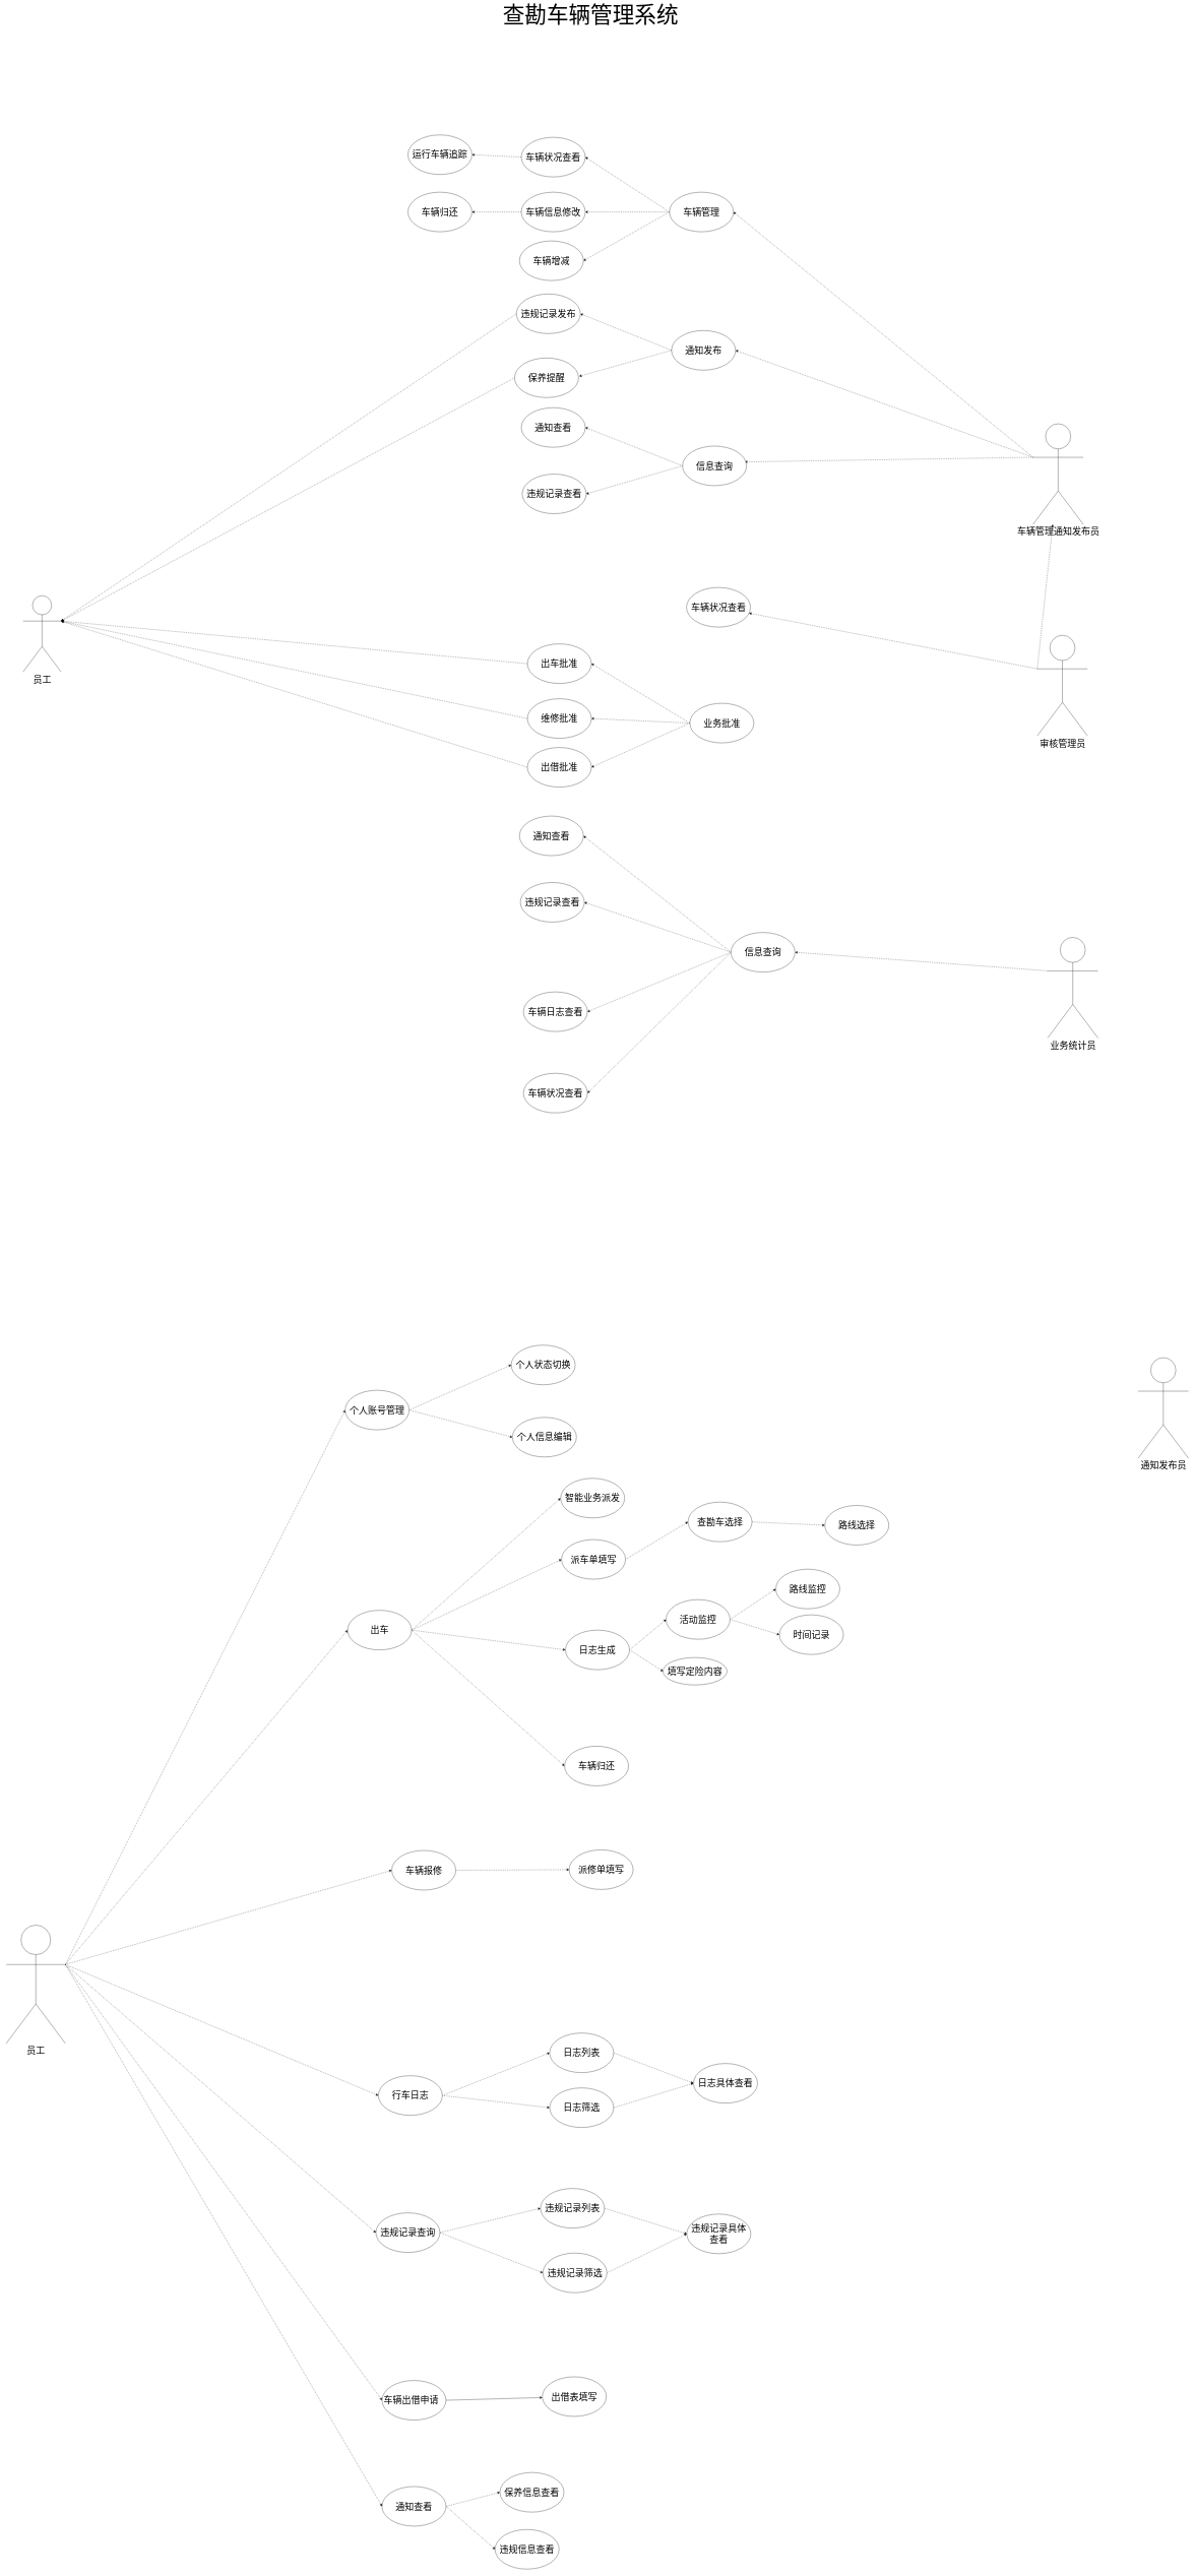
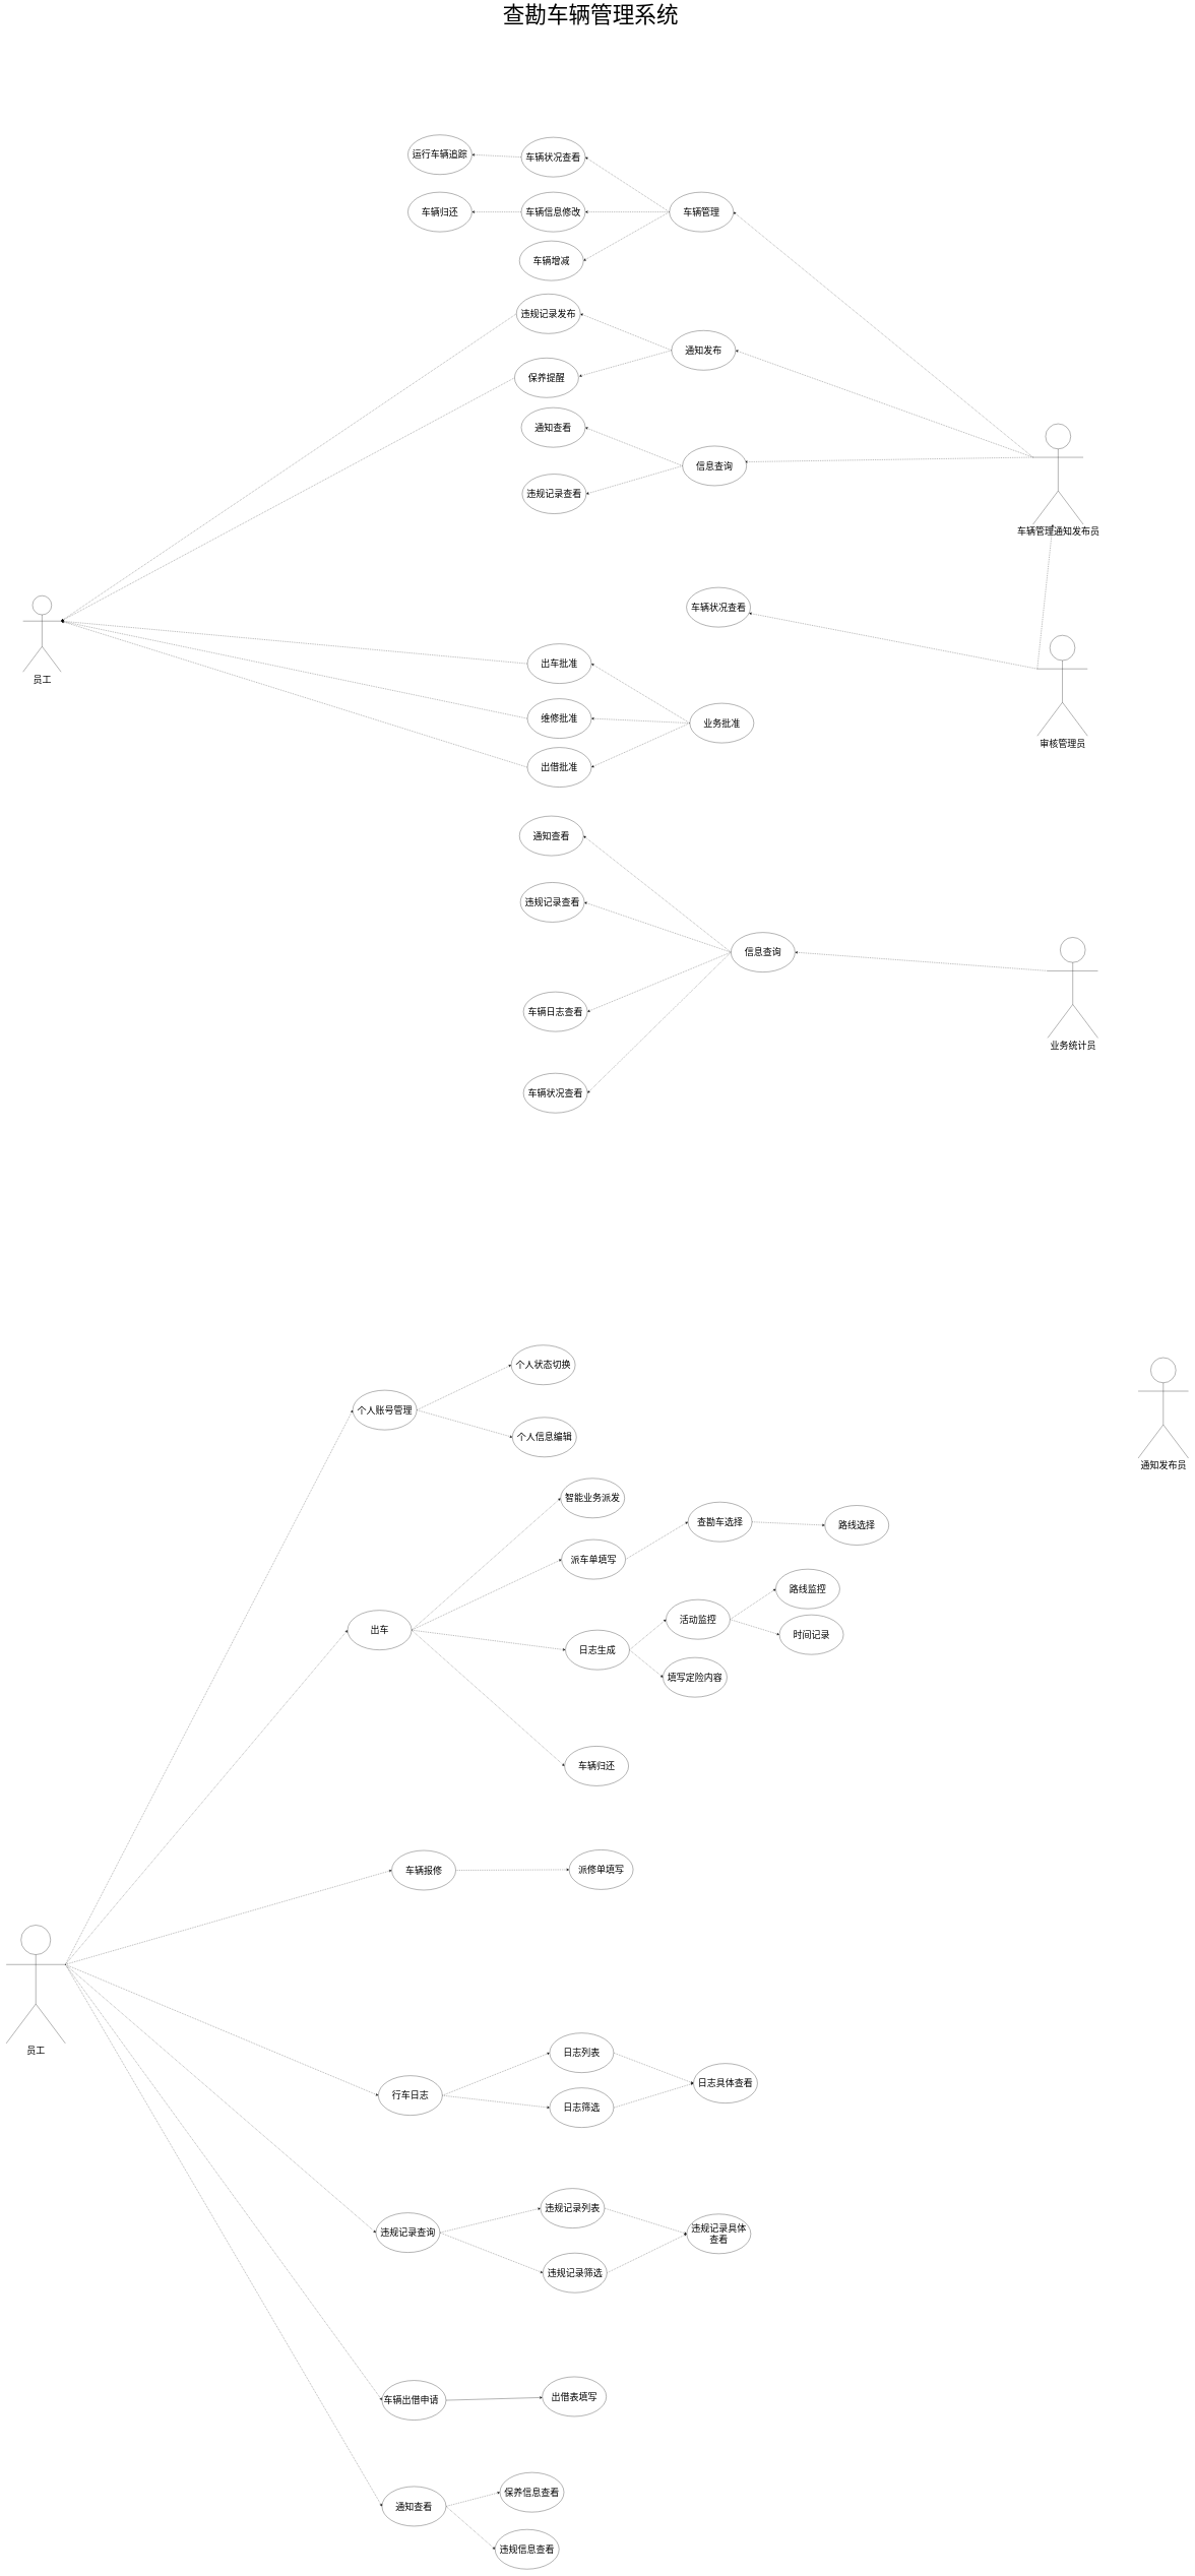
- <mxCell id="95" value="&lt;span style=&quot;font-weight: normal&quot;&gt;个人账号管理&lt;/span&gt;" style="ellipse;whiteSpace=wrap;html=1;fontSize=30;fontStyle=1" parent="1" vertex="1"><mxGeometry x="1132" y="4560" width="210" height="130" as="geometry" /></mxCell>
+ <mxCell id="95" value="&lt;span style=&quot;font-weight: normal&quot;&gt;个人账号管理&lt;/span&gt;" style="ellipse;whiteSpace=wrap;html=1;fontSize=30;fontStyle=1" parent="1" vertex="1"><mxGeometry x="1157" y="4560" width="210" height="130" as="geometry" /></mxCell>
- <mxCell id="59" value="&lt;span style=&quot;font-size: 30px;&quot;&gt;填写定险内容&lt;/span&gt;" style="ellipse;whiteSpace=wrap;html=1;fontSize=30;" parent="1" vertex="1"><mxGeometry x="2175" y="5437" width="210" height="90" as="geometry" /></mxCell>
+ <mxCell id="59" value="&lt;span style=&quot;font-size: 30px;&quot;&gt;填写定险内容&lt;/span&gt;" style="ellipse;whiteSpace=wrap;html=1;fontSize=30;" parent="1" vertex="1"><mxGeometry x="2175" y="5437" width="210" height="130" as="geometry" /></mxCell>
